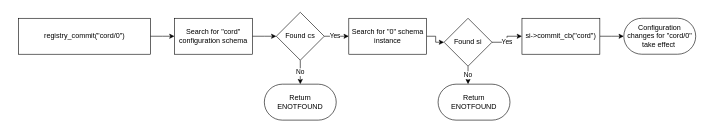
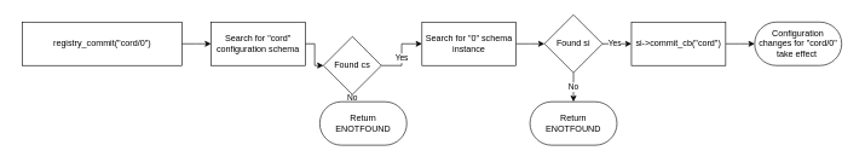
- <mxCell id="9" value="Found cs" style="rhombus;whiteSpace=wrap;html=1;" parent="1" vertex="1"><mxGeometry x="460" y="20" width="80" height="80" as="geometry" /></mxCell>
+ <mxCell id="9" value="Found cs" style="rhombus;whiteSpace=wrap;html=1;" parent="1" vertex="1"><mxGeometry x="445" y="50" width="80" height="80" as="geometry" /></mxCell>
- <mxCell id="18" value="Found si" style="rhombus;whiteSpace=wrap;html=1;" parent="1" vertex="1"><mxGeometry x="740" y="30" width="80" height="80" as="geometry" /></mxCell>
+ <mxCell id="18" value="Found si" style="rhombus;whiteSpace=wrap;html=1;" parent="1" vertex="1"><mxGeometry x="750" y="20" width="80" height="80" as="geometry" /></mxCell>
